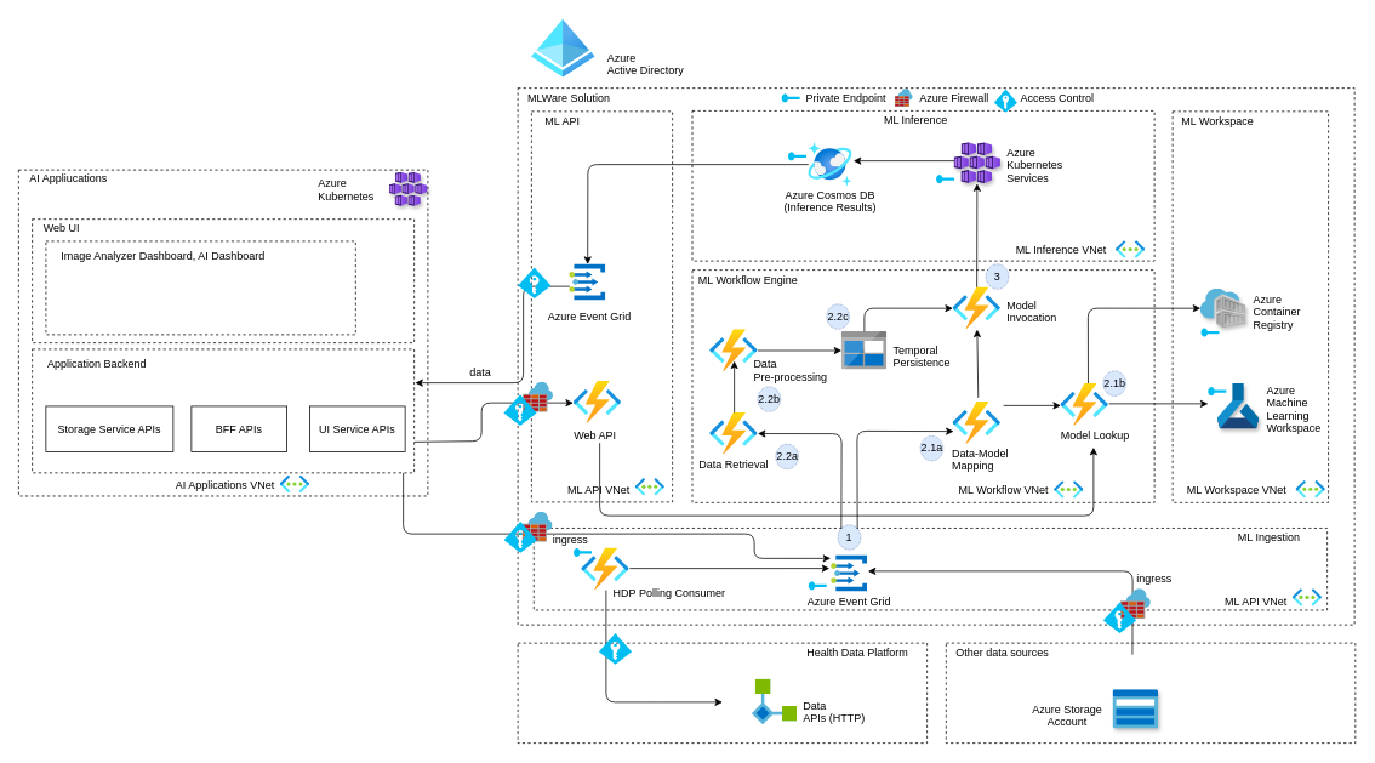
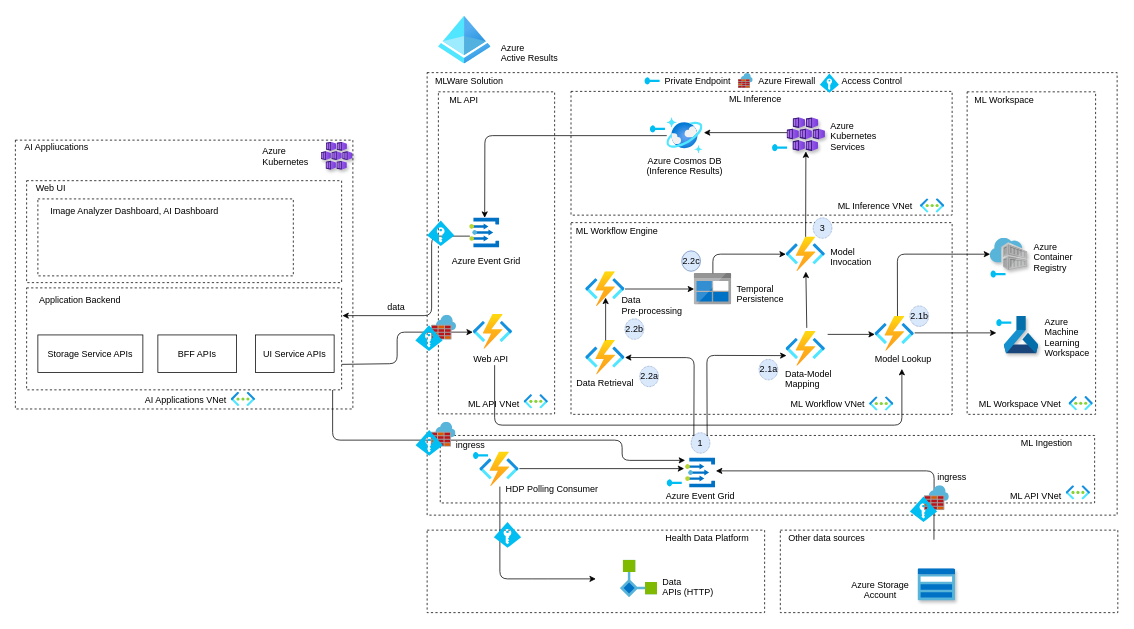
- <mxCell id="35" value="Azure &#10;Active Directory" style="text;align=left;verticalAlign=middle;resizable=0;points=[];autosize=1;" parent="1" vertex="1"><mxGeometry x="665.7" y="54.47" width="100" height="30" as="geometry" /></mxCell>
+ <mxCell id="35" value="Azure &#10;Active Results" style="text;align=left;verticalAlign=middle;resizable=0;points=[];autosize=1;" parent="1" vertex="1"><mxGeometry x="665.7" y="54.47" width="100" height="30" as="geometry" /></mxCell>
- <mxCell id="110" value="2.2c" style="ellipse;whiteSpace=wrap;dashed=1;dashPattern=1 1;fillColor=#dae8fc;strokeColor=#6c8ebf;" parent="1" vertex="1"><mxGeometry x="908.5" y="333.64" width="25" height="27.25" as="geometry" /></mxCell>
+ <mxCell id="110" value="2.2c" style="ellipse;whiteSpace=wrap;dashed=0;dashPattern=1 1;fillColor=#dae8fc;strokeColor=#6c8ebf;" parent="1" vertex="1"><mxGeometry x="908.5" y="333.64" width="25" height="27.25" as="geometry" /></mxCell>
